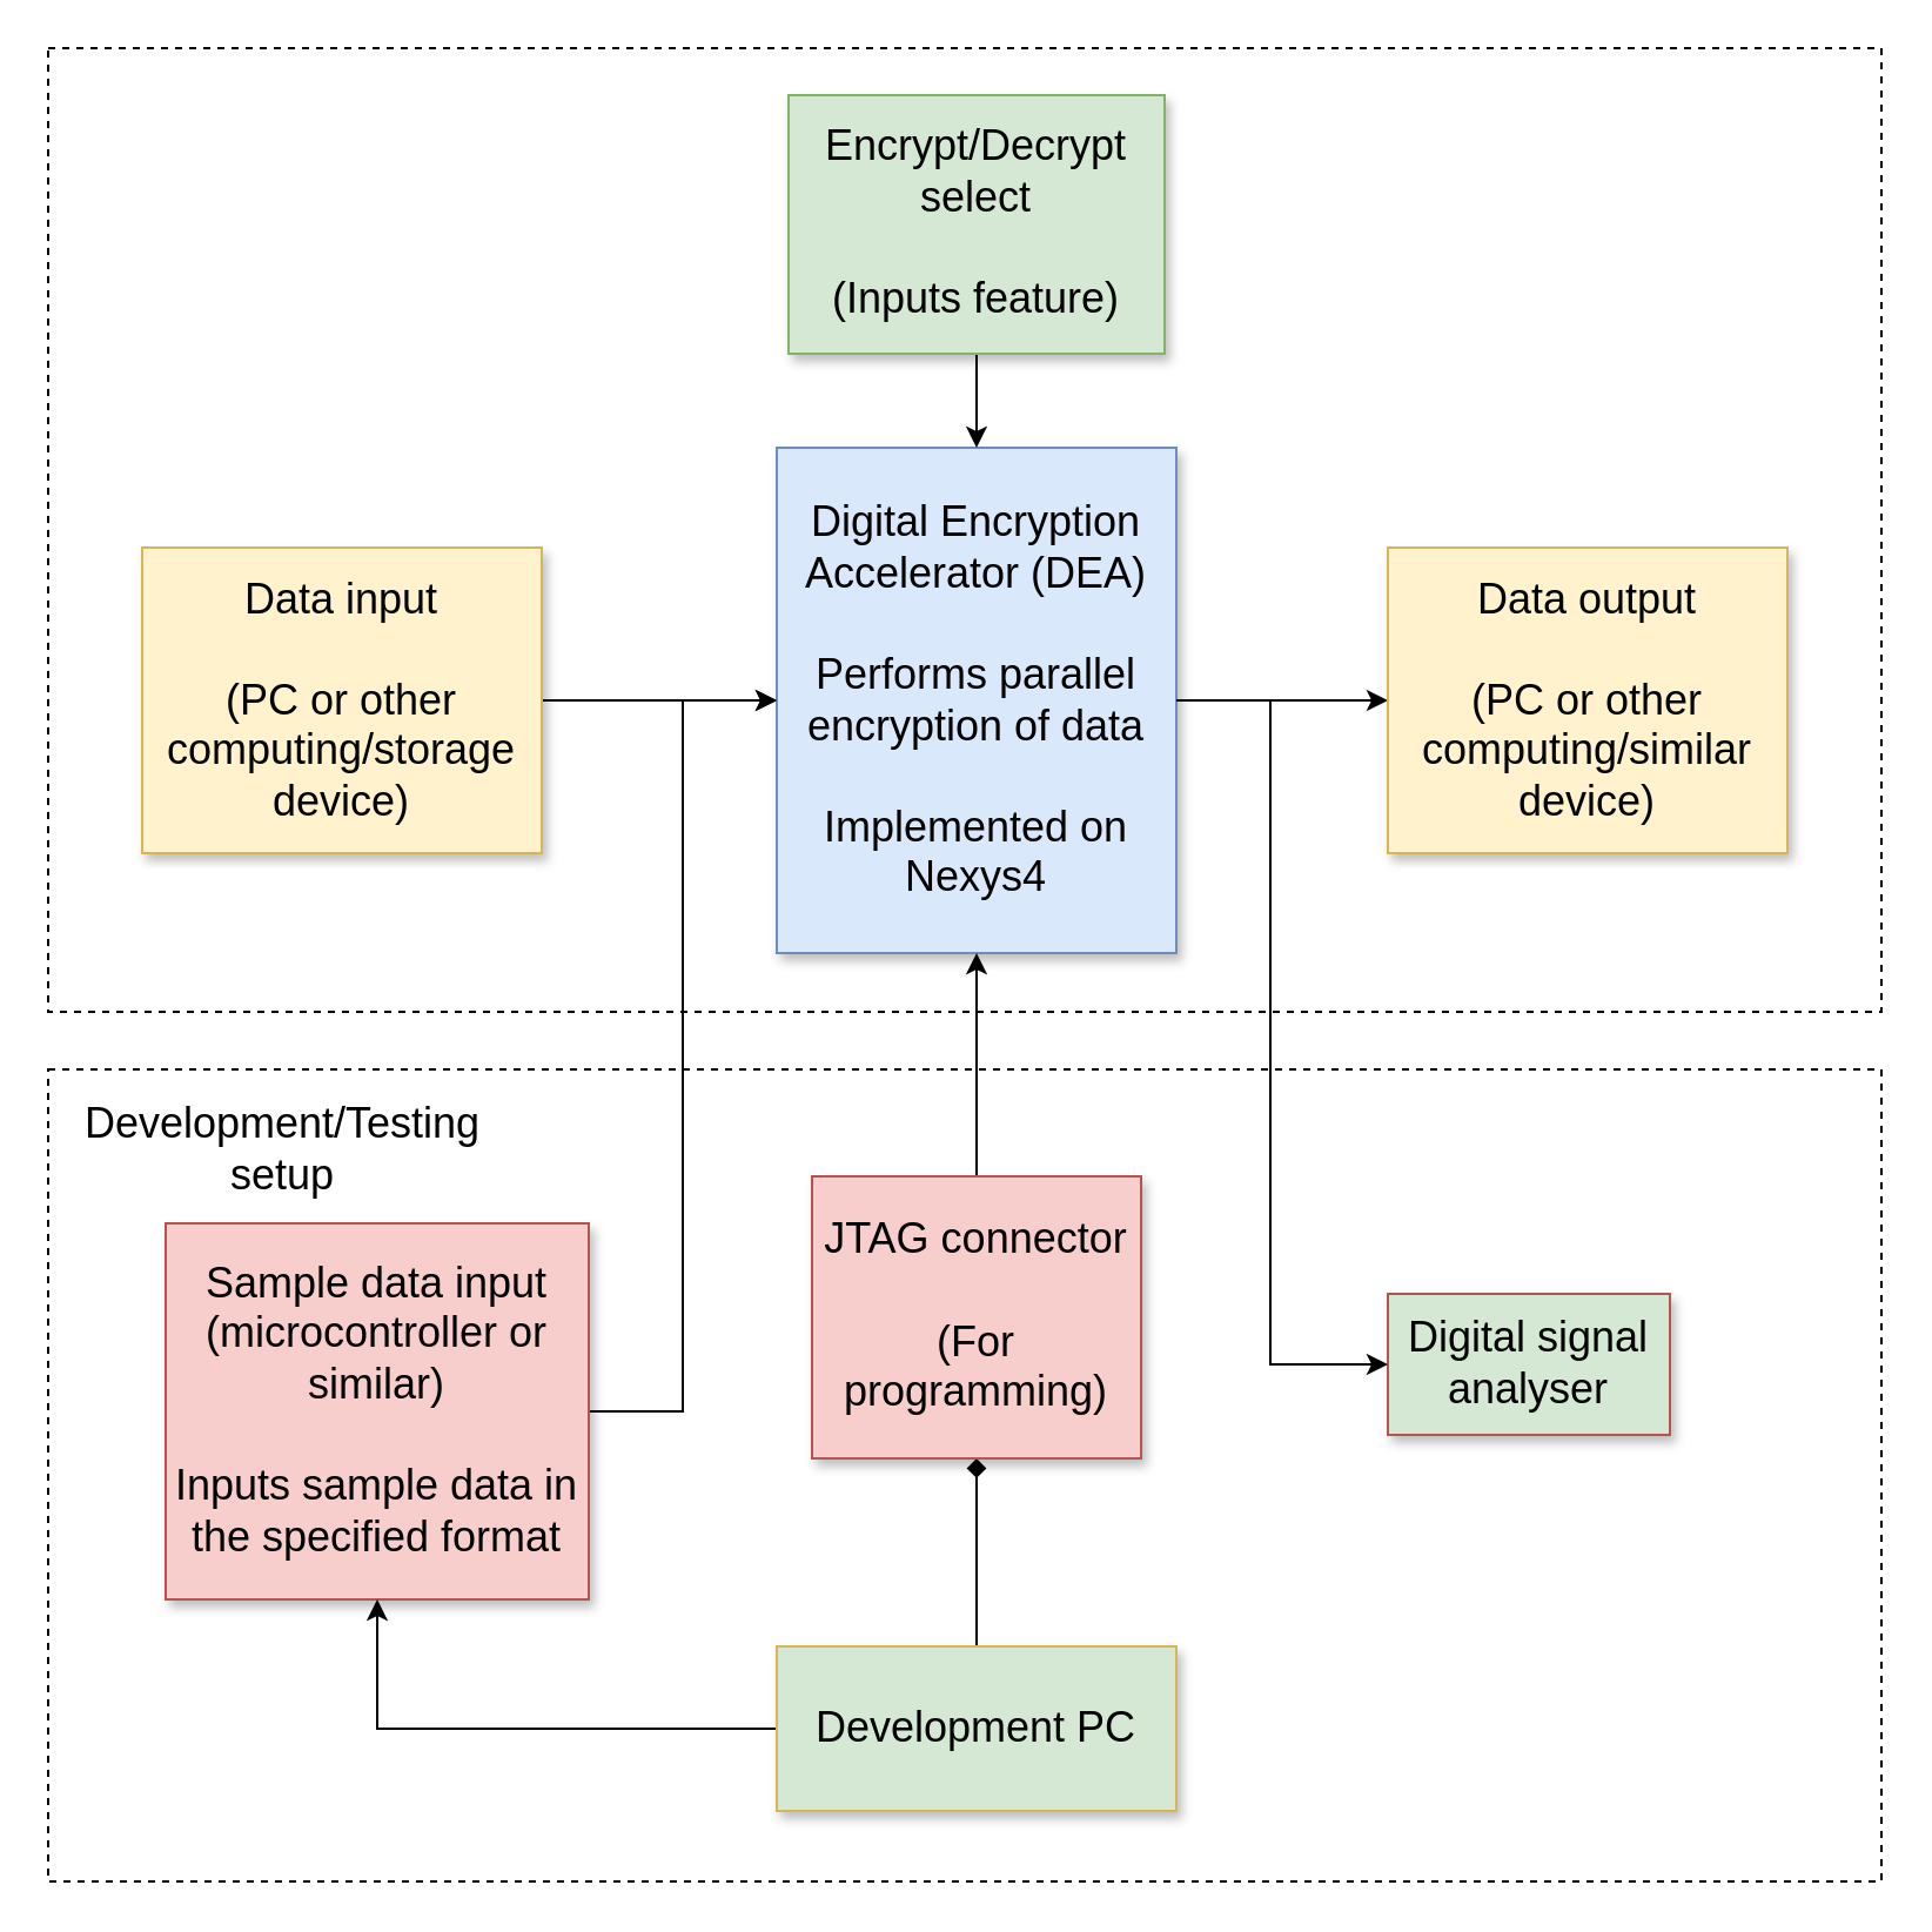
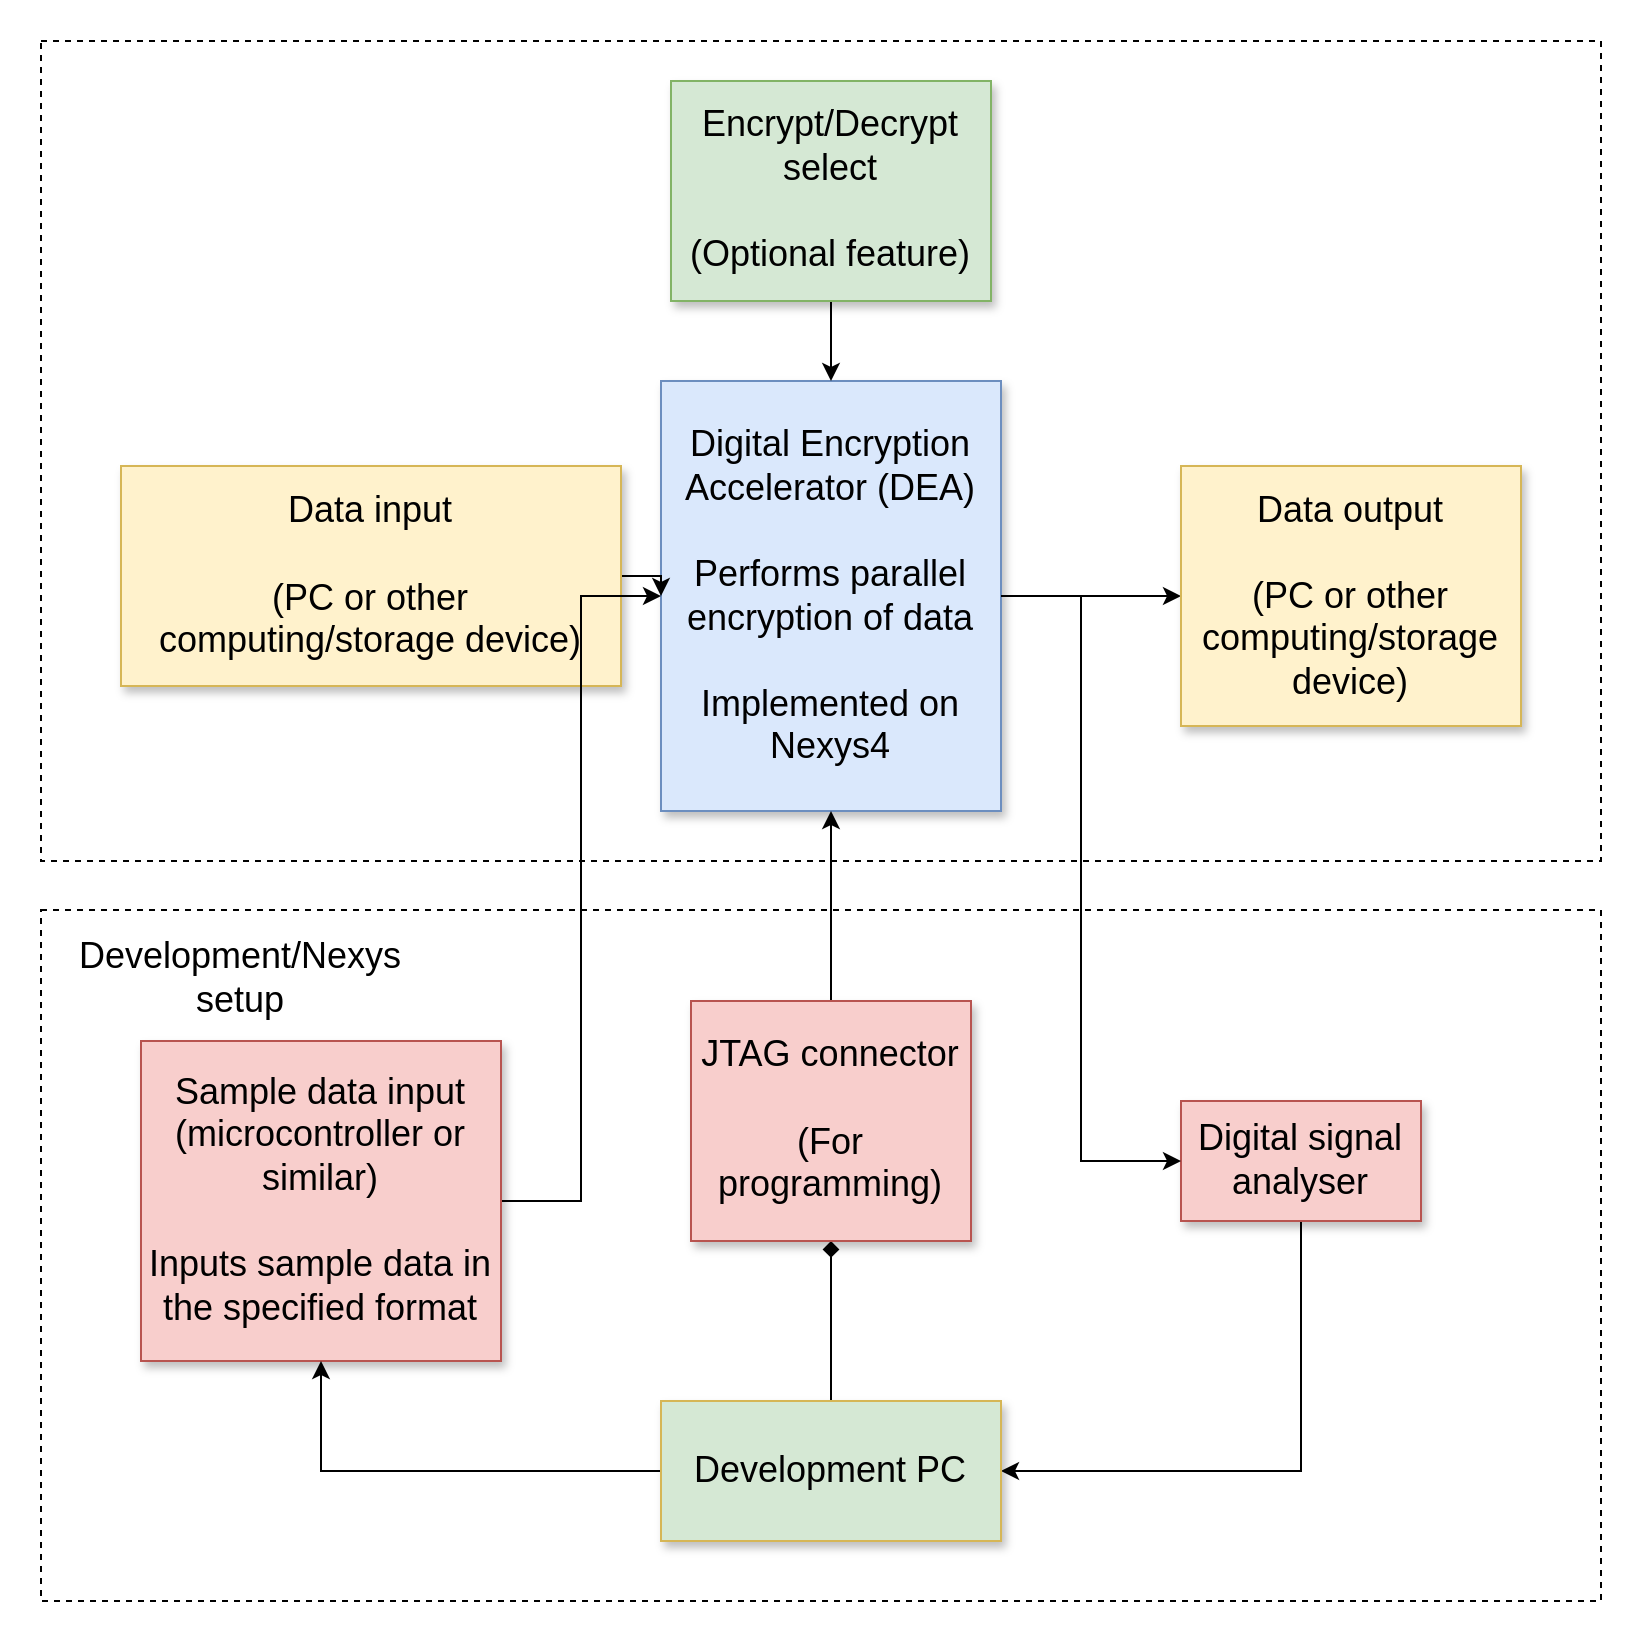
- <mxCell id="8" value="&lt;div&gt;Encrypt/Decrypt select&lt;/div&gt;&lt;div&gt;&lt;br&gt;&lt;/div&gt;&lt;div&gt;(Inputs feature)&lt;/div&gt;" style="whiteSpace=wrap;html=1;shadow=1;fontSize=18;fillColor=#d5e8d4;strokeColor=#82b366;" vertex="1" parent="1"><mxGeometry x="335" y="40" width="160" height="110" as="geometry" /></mxCell>
+ <mxCell id="8" value="&lt;div&gt;Encrypt/Decrypt select&lt;/div&gt;&lt;div&gt;&lt;br&gt;&lt;/div&gt;&lt;div&gt;(Optional feature)&lt;/div&gt;" style="whiteSpace=wrap;html=1;shadow=1;fontSize=18;fillColor=#d5e8d4;strokeColor=#82b366;" vertex="1" parent="1"><mxGeometry x="335" y="40" width="160" height="110" as="geometry" /></mxCell>
- <mxCell id="6" value="&lt;div&gt;Data input&lt;/div&gt;&lt;br&gt;&lt;div&gt;(PC or other computing/storage device)&lt;/div&gt;" style="whiteSpace=wrap;html=1;shadow=1;fontSize=18;fillColor=#fff2cc;strokeColor=#d6b656;" vertex="1" parent="1"><mxGeometry x="60" y="232.5" width="170" height="130" as="geometry" /></mxCell>
+ <mxCell id="6" value="&lt;div&gt;Data input&lt;/div&gt;&lt;br&gt;&lt;div&gt;(PC or other computing/storage device)&lt;/div&gt;" style="whiteSpace=wrap;html=1;shadow=1;fontSize=18;fillColor=#fff2cc;strokeColor=#d6b656;" vertex="1" parent="1"><mxGeometry x="60" y="232.5" width="250" height="110" as="geometry" /></mxCell>
- <mxCell id="9" value="Data output&lt;br&gt;&lt;br&gt;&lt;div&gt;(PC or other&lt;/div&gt;&lt;div&gt;computing/similar device)&lt;/div&gt;" style="whiteSpace=wrap;html=1;shadow=1;fontSize=18;fillColor=#fff2cc;strokeColor=#d6b656;" vertex="1" parent="1"><mxGeometry x="590" y="232.5" width="170" height="130" as="geometry" /></mxCell>
+ <mxCell id="9" value="Data output&lt;br&gt;&lt;br&gt;&lt;div&gt;(PC or other&lt;/div&gt;&lt;div&gt;computing/storage device)&lt;/div&gt;" style="whiteSpace=wrap;html=1;shadow=1;fontSize=18;fillColor=#fff2cc;strokeColor=#d6b656;" vertex="1" parent="1"><mxGeometry x="590" y="232.5" width="170" height="130" as="geometry" /></mxCell>
- <mxCell id="14" value="&lt;div style=&quot;font-size: 18px;&quot;&gt;Development/Testing setup&lt;/div&gt;&lt;div style=&quot;font-size: 18px;&quot;&gt;&lt;br style=&quot;font-size: 18px;&quot;&gt;&lt;/div&gt;" style="text;html=1;align=center;verticalAlign=middle;whiteSpace=wrap;rounded=0;fontSize=18;" vertex="1" parent="1"><mxGeometry x="40" y="480" width="160" height="40" as="geometry" /></mxCell>
+ <mxCell id="14" value="&lt;div style=&quot;font-size: 18px;&quot;&gt;Development/Nexys setup&lt;/div&gt;&lt;div style=&quot;font-size: 18px;&quot;&gt;&lt;br style=&quot;font-size: 18px;&quot;&gt;&lt;/div&gt;" style="text;html=1;align=center;verticalAlign=middle;whiteSpace=wrap;rounded=0;fontSize=18;" vertex="1" parent="1"><mxGeometry x="40" y="480" width="160" height="40" as="geometry" /></mxCell>
- <mxCell id="12" value="Digital signal analyser" style="whiteSpace=wrap;html=1;shadow=1;fontSize=18;fillColor=#d5e8d4;strokeColor=#b85450;" vertex="1" parent="1"><mxGeometry x="590" y="550" width="120" height="60" as="geometry" /></mxCell>
+ <mxCell id="12" value="Digital signal analyser" style="whiteSpace=wrap;html=1;shadow=1;fontSize=18;fillColor=#f8cecc;strokeColor=#b85450;" vertex="1" parent="1"><mxGeometry x="590" y="550" width="120" height="60" as="geometry" /></mxCell>
+ <mxCell id="11" style="edgeStyle=orthogonalEdgeStyle;rounded=0;orthogonalLoop=1;jettySize=auto;html=1;entryX=1;entryY=0.5;entryDx=0;entryDy=0;" edge="1" parent="1" source="12" target="19"><mxGeometry relative="1" as="geometry"><Array as="points"><mxPoint x="650" y="735" /></Array></mxGeometry></mxCell>
